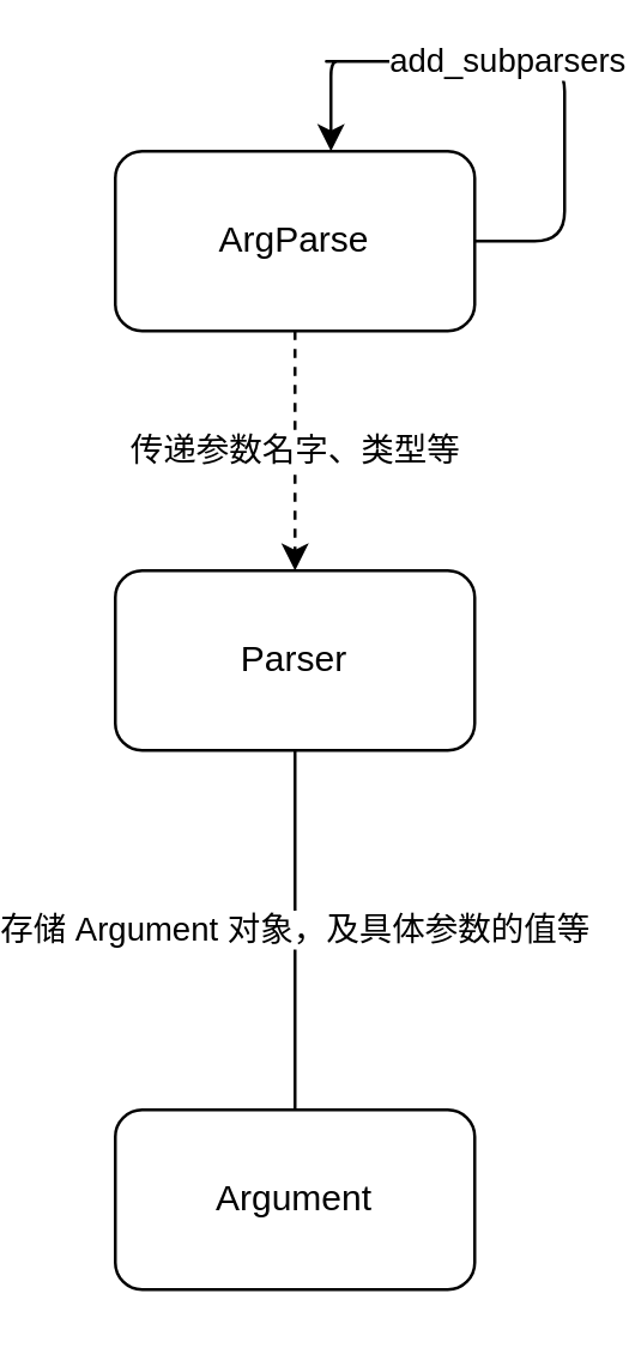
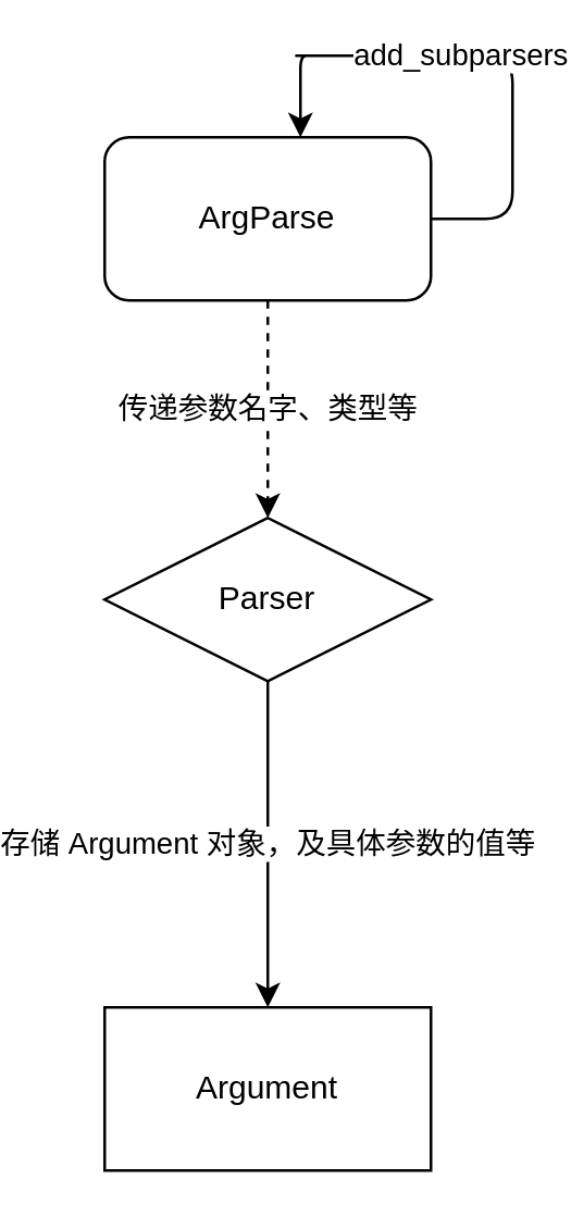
- <mxCell id="4" value="Parser" style="rounded=1;whiteSpace=wrap;html=1;" vertex="1" parent="1"><mxGeometry x="20" y="190" width="120" height="60" as="geometry" /></mxCell>
+ <mxCell id="4" value="Parser" style="rhombus;whiteSpace=wrap;html=1;" vertex="1" parent="1"><mxGeometry x="20" y="190" width="120" height="60" as="geometry" /></mxCell>
- <mxCell id="5" value="存储 Argument 对象，及具体参数的值等" style="edgeStyle=orthogonalEdgeStyle;rounded=0;orthogonalLoop=1;jettySize=auto;html=1;exitX=0.5;exitY=1;exitDx=0;exitDy=0;endArrow=none;" edge="1" parent="1" source="4" target="6"><mxGeometry relative="1" as="geometry"><mxPoint x="80" y="390" as="sourcePoint" /></mxGeometry></mxCell>
+ <mxCell id="5" value="存储 Argument 对象，及具体参数的值等" style="edgeStyle=orthogonalEdgeStyle;rounded=0;orthogonalLoop=1;jettySize=auto;html=1;exitX=0.5;exitY=1;exitDx=0;exitDy=0;" edge="1" parent="1" source="4" target="6"><mxGeometry relative="1" as="geometry"><mxPoint x="80" y="390" as="sourcePoint" /></mxGeometry></mxCell>
- <mxCell id="6" value="Argument" style="rounded=1;whiteSpace=wrap;html=1;" vertex="1" parent="1"><mxGeometry x="20" y="370" width="120" height="60" as="geometry" /></mxCell>
+ <mxCell id="6" value="Argument" style="whiteSpace=wrap;html=1;rounded=0;" vertex="1" parent="1"><mxGeometry x="20" y="370" width="120" height="60" as="geometry" /></mxCell>
